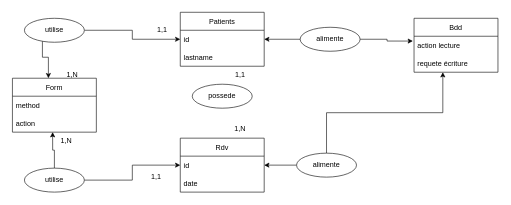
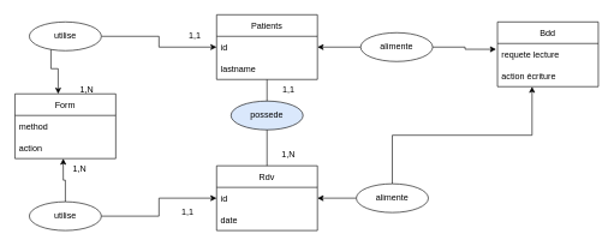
- <mxCell id="9" value="action lecture" style="text;strokeColor=none;fillColor=none;align=left;verticalAlign=middle;spacingLeft=4;spacingRight=4;overflow=hidden;points=[[0,0.5],[1,0.5]];portConstraint=eastwest;rotatable=0;" vertex="1" parent="8"><mxGeometry y="30" width="140" height="30" as="geometry" /></mxCell>
+ <mxCell id="9" value="requete lecture" style="text;strokeColor=none;fillColor=none;align=left;verticalAlign=middle;spacingLeft=4;spacingRight=4;overflow=hidden;points=[[0,0.5],[1,0.5]];portConstraint=eastwest;rotatable=0;" vertex="1" parent="8"><mxGeometry y="30" width="140" height="30" as="geometry" /></mxCell>
- <mxCell id="10" value="requete écriture" style="text;strokeColor=none;fillColor=none;align=left;verticalAlign=middle;spacingLeft=4;spacingRight=4;overflow=hidden;points=[[0,0.5],[1,0.5]];portConstraint=eastwest;rotatable=0;" vertex="1" parent="8"><mxGeometry y="60" width="140" height="30" as="geometry" /></mxCell>
+ <mxCell id="10" value="action écriture" style="text;strokeColor=none;fillColor=none;align=left;verticalAlign=middle;spacingLeft=4;spacingRight=4;overflow=hidden;points=[[0,0.5],[1,0.5]];portConstraint=eastwest;rotatable=0;" vertex="1" parent="8"><mxGeometry y="60" width="140" height="30" as="geometry" /></mxCell>
- <mxCell id="15" value="possede" style="ellipse;whiteSpace=wrap;html=1;align=center;" vertex="1" parent="1"><mxGeometry x="320" y="140" width="100" height="40" as="geometry" /></mxCell>
+ <mxCell id="15" value="possede" style="ellipse;whiteSpace=wrap;html=1;align=center;fillColor=#dae8fc;" vertex="1" parent="1"><mxGeometry x="320" y="140" width="100" height="40" as="geometry" /></mxCell>
+ <mxCell id="14" value="" style="endArrow=none;html=1;rounded=0;edgeStyle=orthogonalEdgeStyle;exitX=0.5;exitY=0;exitDx=0;exitDy=0;entryX=0.5;entryY=1;entryDx=0;entryDy=0;entryPerimeter=0;" edge="1" parent="1" source="11" target="7"><mxGeometry relative="1" as="geometry"><mxPoint x="410" y="270" as="sourcePoint" /><mxPoint x="570" y="270" as="targetPoint" /></mxGeometry></mxCell>
